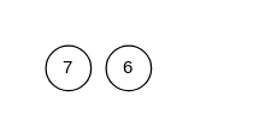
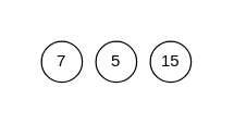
- <mxCell id="4" value="6" style="ellipse;whiteSpace=wrap;html=1;aspect=fixed;" vertex="1" parent="1"><mxGeometry x="70" y="30" width="30" height="30" as="geometry" /></mxCell>
+ <mxCell id="4" value="5" style="ellipse;whiteSpace=wrap;html=1;aspect=fixed;" vertex="1" parent="1"><mxGeometry x="70" y="30" width="30" height="30" as="geometry" /></mxCell>
+ <mxCell id="5" value="15" style="ellipse;whiteSpace=wrap;html=1;aspect=fixed;" vertex="1" parent="1"><mxGeometry x="110" y="30" width="30" height="30" as="geometry" /></mxCell>
